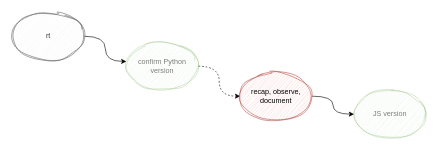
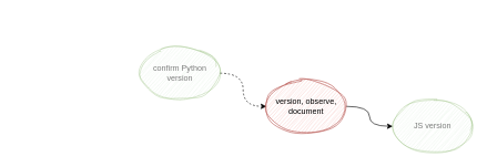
- <mxCell id="7" value="rt" style="ellipse;whiteSpace=wrap;html=1;fillColor=#f5f5f5;fontColor=#333333;strokeColor=#666666;sketch=1;curveFitting=1;jiggle=2;" vertex="1" parent="1"><mxGeometry x="20" y="20" width="120" height="80" as="geometry" /></mxCell>
- <mxCell id="8" style="edgeStyle=orthogonalEdgeStyle;rounded=0;orthogonalLoop=1;jettySize=auto;html=1;exitX=1;exitY=0.5;exitDx=0;exitDy=0;entryX=0;entryY=0.4;entryDx=0;entryDy=0;entryPerimeter=0;curved=1;" edge="1" parent="1" source="7" target="3"><mxGeometry relative="1" as="geometry" /></mxCell>
- <mxCell id="5" value="recap, observe, document" style="ellipse;whiteSpace=wrap;html=1;fillColor=#f8cecc;strokeColor=#b85450;sketch=1;curveFitting=1;jiggle=2;" vertex="1" parent="1"><mxGeometry x="400" y="120" width="120" height="80" as="geometry" /></mxCell>
+ <mxCell id="5" value="version, observe, document" style="ellipse;whiteSpace=wrap;html=1;fillColor=#f8cecc;strokeColor=#b85450;sketch=1;curveFitting=1;jiggle=2;" vertex="1" parent="1"><mxGeometry x="400" y="120" width="120" height="80" as="geometry" /></mxCell>
